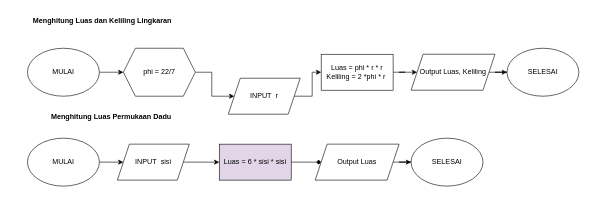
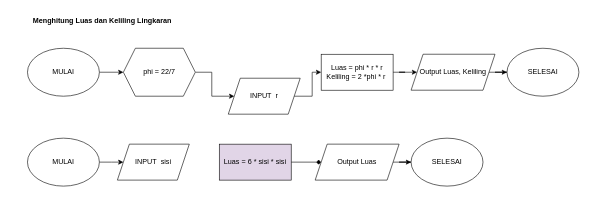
- <mxCell id="23" value="&lt;b&gt;Menghitung Luas Permukaan Dadu&lt;/b&gt;" style="text;html=1;strokeColor=none;fillColor=none;align=center;verticalAlign=middle;whiteSpace=wrap;rounded=0;" parent="1" vertex="1"><mxGeometry y="180" width="300" height="30" as="geometry" x="35" /></mxCell>
- <mxCell id="15" style="edgeStyle=orthogonalEdgeStyle;rounded=0;orthogonalLoop=1;jettySize=auto;html=1;exitX=1;exitY=0.5;exitDx=0;exitDy=0;entryX=0;entryY=0.5;entryDx=0;entryDy=0;" parent="1" source="16" target="18" edge="1"><mxGeometry relative="1" as="geometry" /></mxCell>
